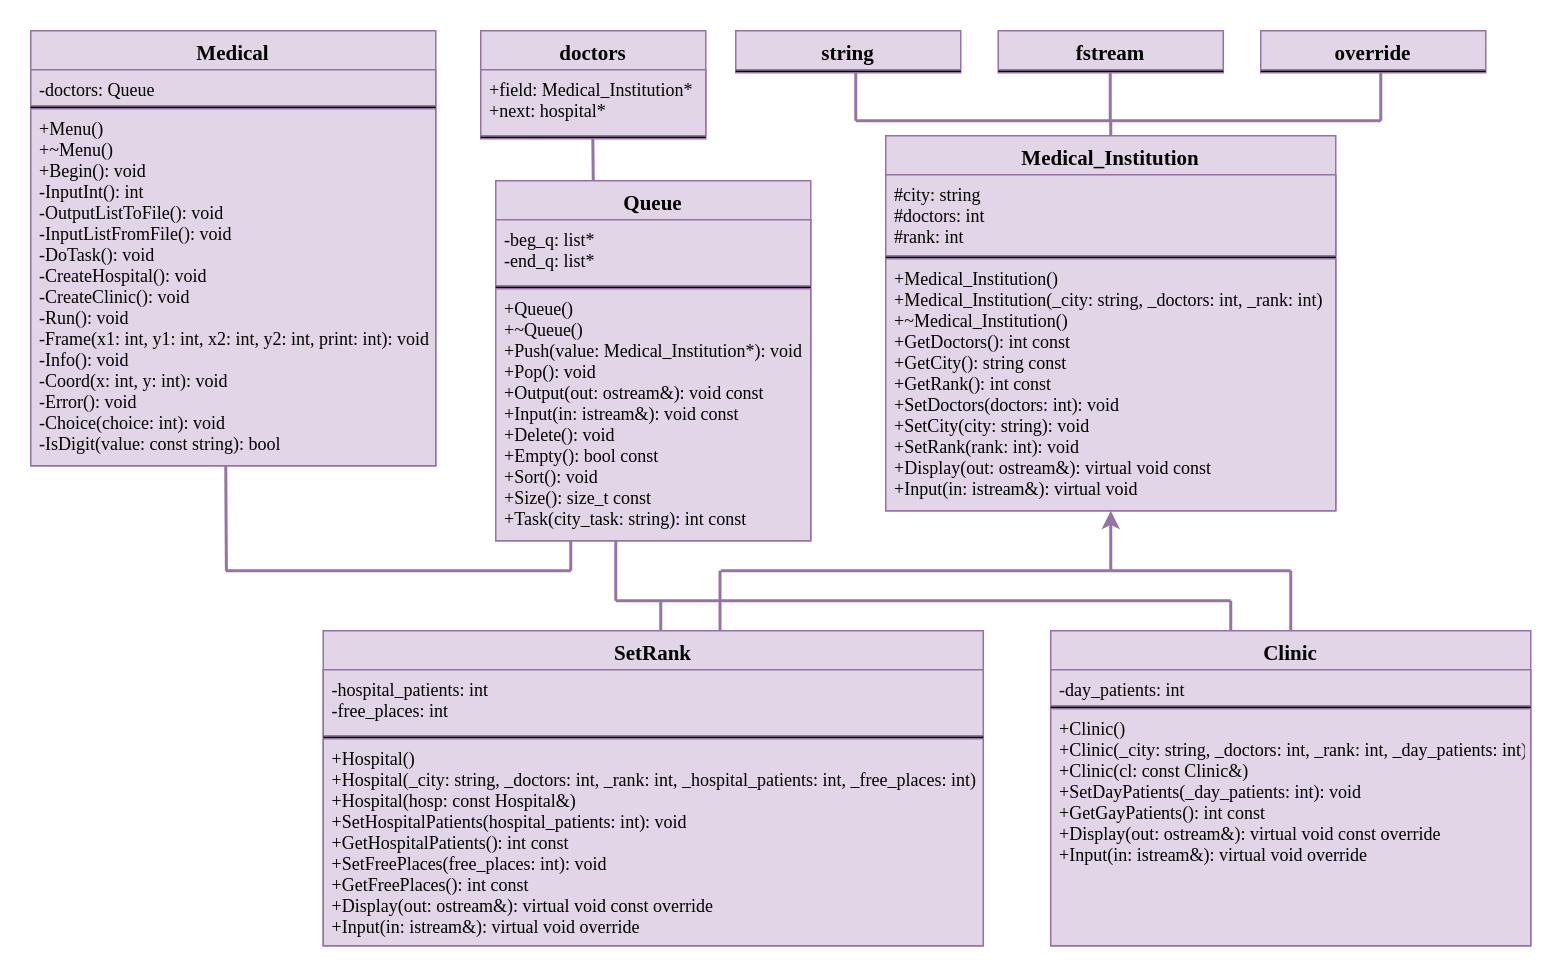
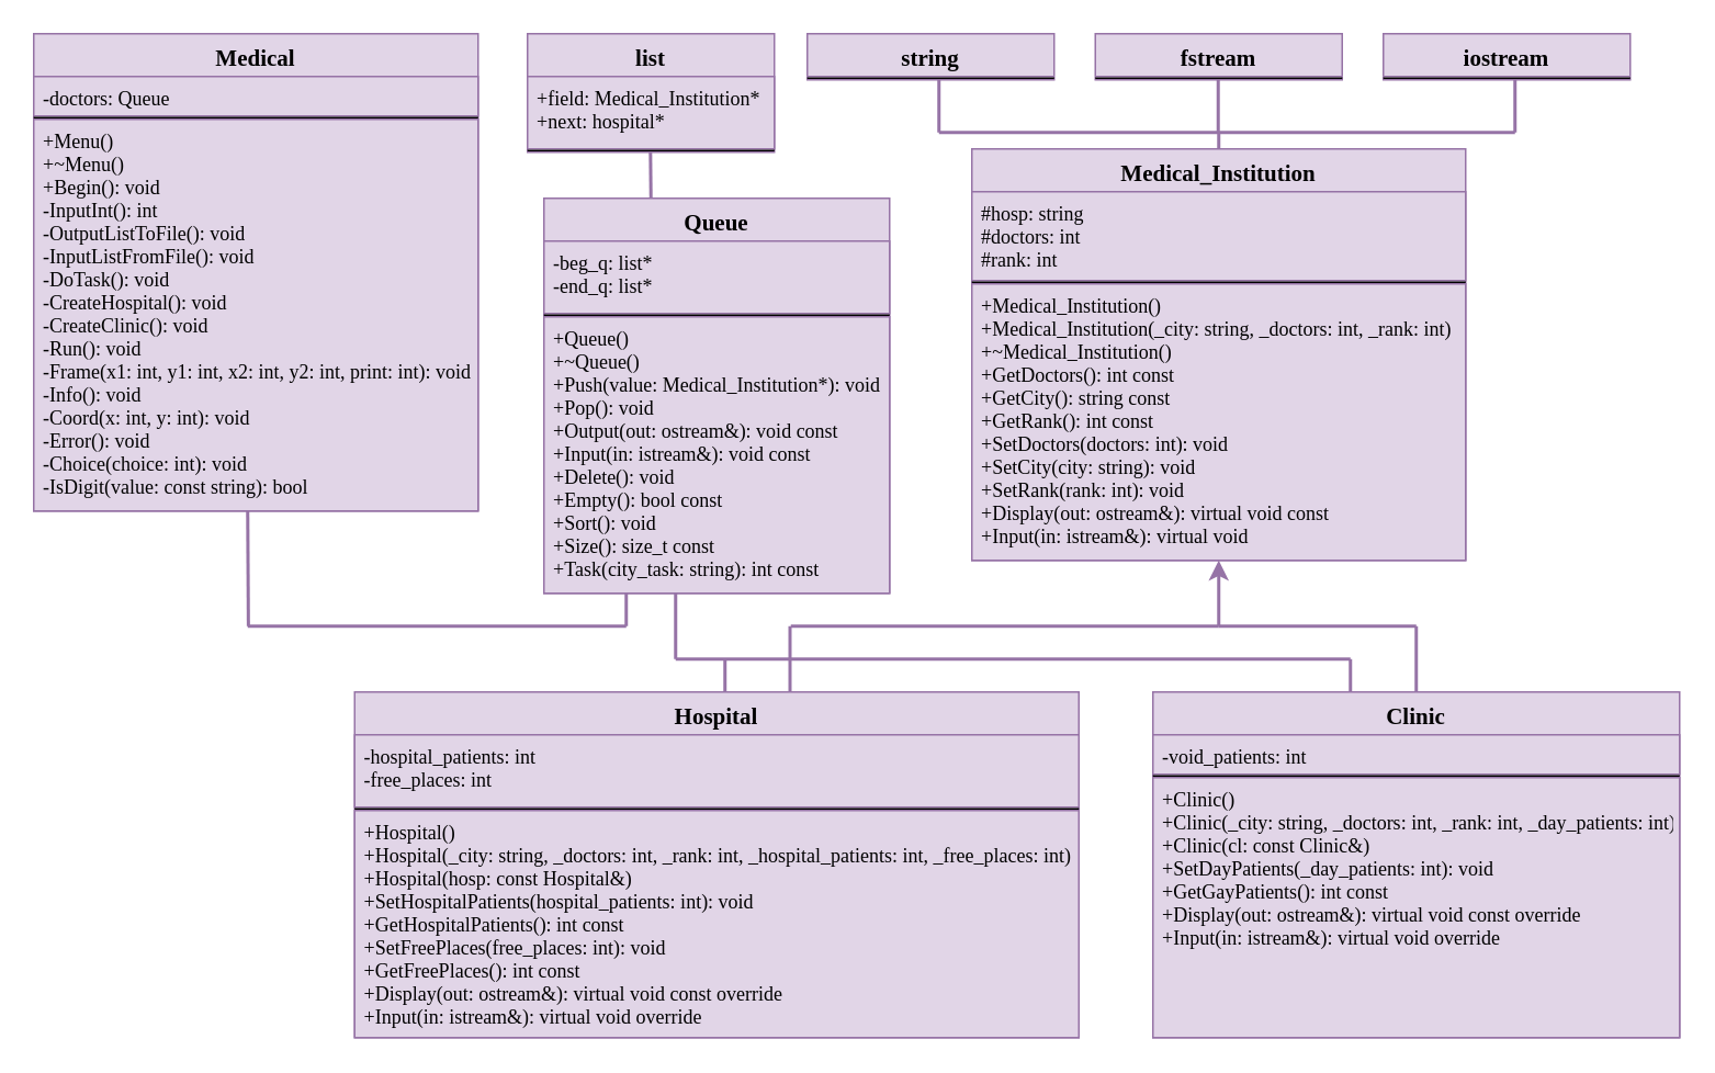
- <mxCell id="6" value="doctors" style="swimlane;fontStyle=1;align=center;verticalAlign=top;childLayout=stackLayout;horizontal=1;startSize=26;horizontalStack=0;resizeParent=1;resizeParentMax=0;resizeLast=0;collapsible=1;marginBottom=0;fillColor=#e1d5e7;strokeColor=#9673a6;perimeterSpacing=0;glass=0;shadow=0;fontFamily=Times New Roman;fontSize=14;labelBackgroundColor=none;labelBorderColor=none;" parent="1" vertex="1"><mxGeometry x="320" width="150" height="72" as="geometry" y="20" /></mxCell>
+ <mxCell id="6" value="list" style="swimlane;fontStyle=1;align=center;verticalAlign=top;childLayout=stackLayout;horizontal=1;startSize=26;horizontalStack=0;resizeParent=1;resizeParentMax=0;resizeLast=0;collapsible=1;marginBottom=0;fillColor=#e1d5e7;strokeColor=#9673a6;perimeterSpacing=0;glass=0;shadow=0;fontFamily=Times New Roman;fontSize=14;labelBackgroundColor=none;labelBorderColor=none;" parent="1" vertex="1"><mxGeometry x="320" width="150" height="72" as="geometry" y="20" /></mxCell>
- <mxCell id="33" value="override" style="swimlane;fontStyle=1;align=center;verticalAlign=top;childLayout=stackLayout;horizontal=1;startSize=26;horizontalStack=0;resizeParent=1;resizeParentMax=0;resizeLast=0;collapsible=1;marginBottom=0;fillColor=#e1d5e7;strokeColor=#9673a6;perimeterSpacing=0;glass=0;shadow=0;fontFamily=Times New Roman;fontSize=14;labelBackgroundColor=none;labelBorderColor=none;" parent="1" vertex="1"><mxGeometry x="840" width="150" height="28" as="geometry" y="20" /></mxCell>
+ <mxCell id="33" value="iostream" style="swimlane;fontStyle=1;align=center;verticalAlign=top;childLayout=stackLayout;horizontal=1;startSize=26;horizontalStack=0;resizeParent=1;resizeParentMax=0;resizeLast=0;collapsible=1;marginBottom=0;fillColor=#e1d5e7;strokeColor=#9673a6;perimeterSpacing=0;glass=0;shadow=0;fontFamily=Times New Roman;fontSize=14;labelBackgroundColor=none;labelBorderColor=none;" parent="1" vertex="1"><mxGeometry x="840" width="150" height="28" as="geometry" y="20" /></mxCell>
- <mxCell id="11" value="#city: string&#10;#doctors: int&#10;#rank: int" style="text;strokeColor=#9673a6;align=left;verticalAlign=top;spacingLeft=4;spacingRight=4;overflow=hidden;rotatable=0;points=[[0,0.5],[1,0.5]];portConstraint=eastwest;fillColor=#e1d5e7;fontFamily=Times New Roman;" parent="9" vertex="1"><mxGeometry y="26" width="300" height="54" as="geometry" /></mxCell>
+ <mxCell id="11" value="#hosp: string&#10;#doctors: int&#10;#rank: int" style="text;strokeColor=#9673a6;align=left;verticalAlign=top;spacingLeft=4;spacingRight=4;overflow=hidden;rotatable=0;points=[[0,0.5],[1,0.5]];portConstraint=eastwest;fillColor=#e1d5e7;fontFamily=Times New Roman;" parent="9" vertex="1"><mxGeometry y="26" width="300" height="54" as="geometry" /></mxCell>
- <mxCell id="19" value="SetRank" style="swimlane;fontStyle=1;align=center;verticalAlign=top;childLayout=stackLayout;horizontal=1;startSize=26;horizontalStack=0;resizeParent=1;resizeParentMax=0;resizeLast=0;collapsible=1;marginBottom=0;fillColor=#e1d5e7;strokeColor=#9673a6;perimeterSpacing=0;glass=0;shadow=0;fontFamily=Times New Roman;fontSize=14;labelBackgroundColor=none;labelBorderColor=none;" parent="1" vertex="1"><mxGeometry x="215" y="420" width="440" height="210" as="geometry" /></mxCell>
+ <mxCell id="19" value="Hospital" style="swimlane;fontStyle=1;align=center;verticalAlign=top;childLayout=stackLayout;horizontal=1;startSize=26;horizontalStack=0;resizeParent=1;resizeParentMax=0;resizeLast=0;collapsible=1;marginBottom=0;fillColor=#e1d5e7;strokeColor=#9673a6;perimeterSpacing=0;glass=0;shadow=0;fontFamily=Times New Roman;fontSize=14;labelBackgroundColor=none;labelBorderColor=none;" parent="1" vertex="1"><mxGeometry x="215" y="420" width="440" height="210" as="geometry" /></mxCell>
- <mxCell id="16" value="-day_patients: int" style="text;strokeColor=#9673a6;align=left;verticalAlign=top;spacingLeft=4;spacingRight=4;overflow=hidden;rotatable=0;points=[[0,0.5],[1,0.5]];portConstraint=eastwest;fillColor=#e1d5e7;fontFamily=Times New Roman;" parent="14" vertex="1"><mxGeometry y="26" width="320" height="24" as="geometry" /></mxCell>
+ <mxCell id="16" value="-void_patients: int" style="text;strokeColor=#9673a6;align=left;verticalAlign=top;spacingLeft=4;spacingRight=4;overflow=hidden;rotatable=0;points=[[0,0.5],[1,0.5]];portConstraint=eastwest;fillColor=#e1d5e7;fontFamily=Times New Roman;" parent="14" vertex="1"><mxGeometry y="26" width="320" height="24" as="geometry" /></mxCell>
